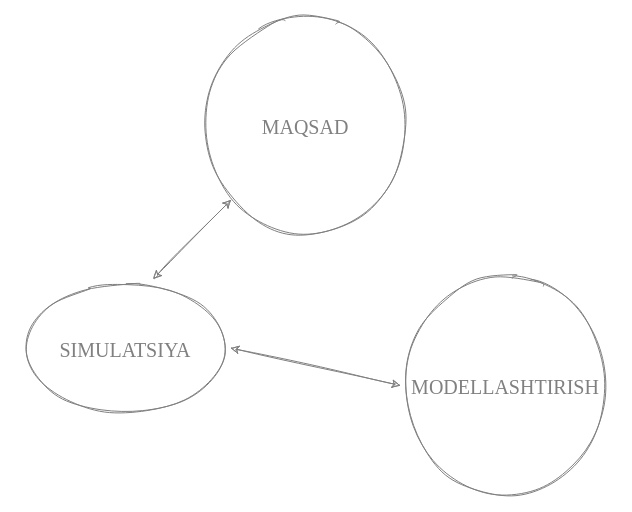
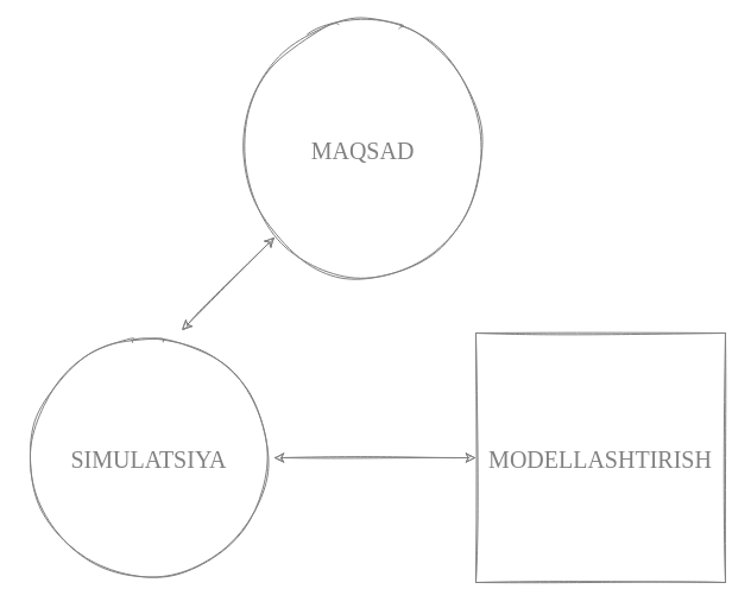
- <mxCell id="4" value="&lt;font style=&quot;font-size: 20px;&quot;&gt;SIMULATSIYA&lt;/font&gt;" style="ellipse;whiteSpace=wrap;html=1;aspect=fixed;sketch=1;fontFamily=Verdana;fontSize=25;fontColor=#808080;strokeColor=#808080;fillColor=none;" parent="1" vertex="1"><mxGeometry x="20" y="280" width="210" height="135" as="geometry" /></mxCell>
+ <mxCell id="4" value="&lt;font style=&quot;font-size: 20px;&quot;&gt;SIMULATSIYA&lt;/font&gt;" style="ellipse;whiteSpace=wrap;html=1;aspect=fixed;sketch=1;fontFamily=Verdana;fontSize=25;fontColor=#808080;strokeColor=#808080;fillColor=none;" parent="1" vertex="1"><mxGeometry x="20" y="280" width="210" height="210" as="geometry" /></mxCell>
- <mxCell id="3" value="&lt;font style=&quot;font-size: 20px;&quot;&gt;MODELLASHTIRISH&lt;/font&gt;" style="ellipse;whiteSpace=wrap;html=1;aspect=fixed;sketch=1;fontFamily=Verdana;fontSize=25;fontColor=#808080;strokeColor=#808080;fillColor=none;" parent="1" vertex="1"><mxGeometry x="400" y="280" width="210" height="210" as="geometry" /></mxCell>
+ <mxCell id="3" value="&lt;font style=&quot;font-size: 20px;&quot;&gt;MODELLASHTIRISH&lt;/font&gt;" style="whiteSpace=wrap;html=1;aspect=fixed;sketch=1;fontFamily=Verdana;fontSize=25;fontColor=#808080;strokeColor=#808080;fillColor=none;rounded=0;" parent="1" vertex="1"><mxGeometry x="400" y="280" width="210" height="210" as="geometry" /></mxCell>
